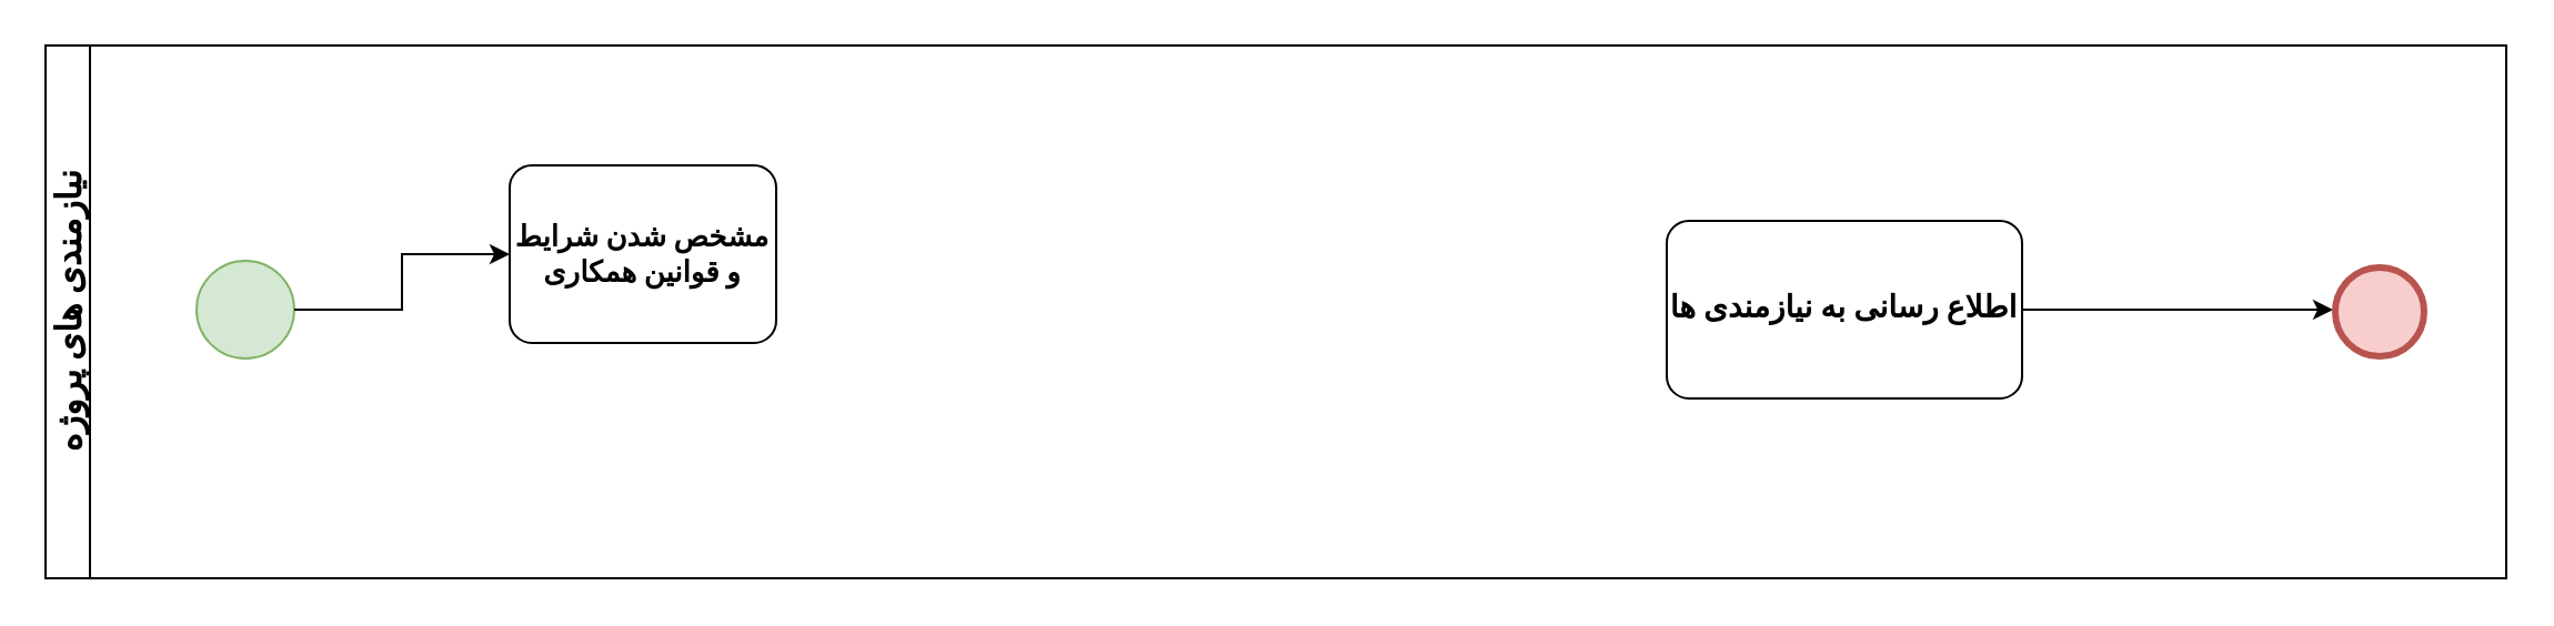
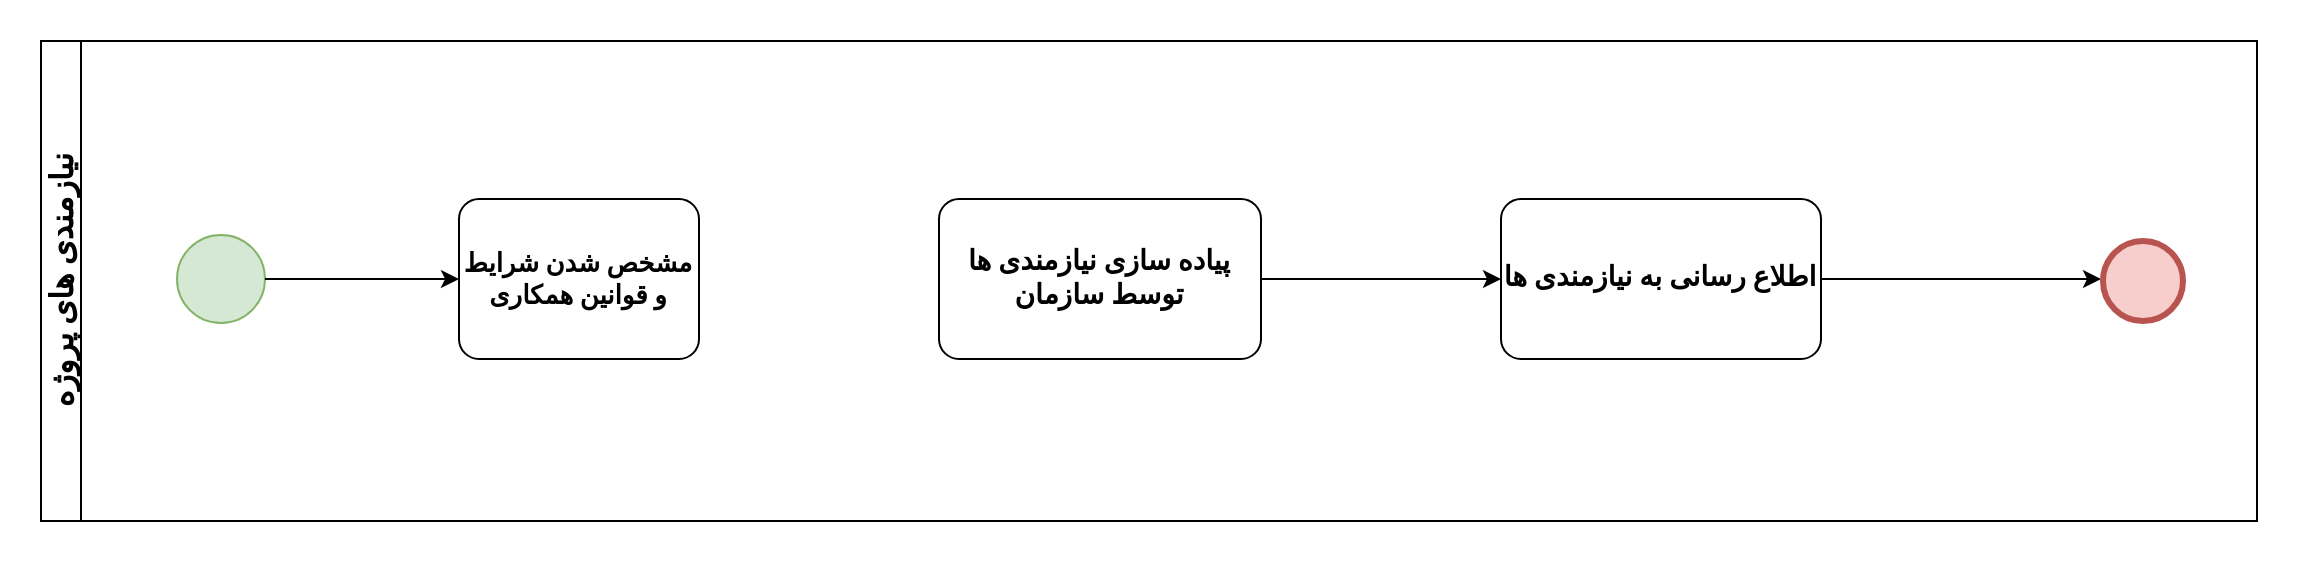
- <mxCell id="4" value="&lt;font style=&quot;font-size: 13px;&quot; face=&quot;Tahoma&quot;&gt;&lt;b&gt;مشخص شدن شرایط و قوانین همکاری&lt;/b&gt;&lt;/font&gt;&lt;span id=&quot;docs-internal-guid-c54ab22c-7fff-621e-ea9a-f7a90656187b&quot;&gt;&lt;/span&gt;&lt;span id=&quot;docs-internal-guid-c54ab22c-7fff-621e-ea9a-f7a90656187b&quot;&gt;&lt;/span&gt;" style="points=[[0.25,0,0],[0.5,0,0],[0.75,0,0],[1,0.25,0],[1,0.5,0],[1,0.75,0],[0.75,1,0],[0.5,1,0],[0.25,1,0],[0,0.75,0],[0,0.5,0],[0,0.25,0]];shape=mxgraph.bpmn.task;whiteSpace=wrap;rectStyle=rounded;size=10;html=1;container=1;expand=0;collapsible=0;taskMarker=abstract;" vertex="1" parent="1"><mxGeometry x="229" y="74" width="120" height="80" as="geometry" /></mxCell>
+ <mxCell id="4" value="&lt;font style=&quot;font-size: 13px;&quot; face=&quot;Tahoma&quot;&gt;&lt;b&gt;مشخص شدن شرایط و قوانین همکاری&lt;/b&gt;&lt;/font&gt;&lt;span id=&quot;docs-internal-guid-c54ab22c-7fff-621e-ea9a-f7a90656187b&quot;&gt;&lt;/span&gt;&lt;span id=&quot;docs-internal-guid-c54ab22c-7fff-621e-ea9a-f7a90656187b&quot;&gt;&lt;/span&gt;" style="points=[[0.25,0,0],[0.5,0,0],[0.75,0,0],[1,0.25,0],[1,0.5,0],[1,0.75,0],[0.75,1,0],[0.5,1,0],[0.25,1,0],[0,0.75,0],[0,0.5,0],[0,0.25,0]];shape=mxgraph.bpmn.task;whiteSpace=wrap;rectStyle=rounded;size=10;html=1;container=1;expand=0;collapsible=0;taskMarker=abstract;" vertex="1" parent="1"><mxGeometry x="229" y="99" width="120" height="80" as="geometry" /></mxCell>
+ <mxCell id="5" value="&lt;font style=&quot;font-size: 14px;&quot; face=&quot;Tahoma&quot;&gt;&lt;b&gt;پیاده سازی نیازمندی ها توسط سازمان&lt;/b&gt;&lt;/font&gt;&lt;span id=&quot;docs-internal-guid-b073a8cf-7fff-5089-b941-b33d490f5552&quot;&gt;&lt;/span&gt;" style="points=[[0.25,0,0],[0.5,0,0],[0.75,0,0],[1,0.25,0],[1,0.5,0],[1,0.75,0],[0.75,1,0],[0.5,1,0],[0.25,1,0],[0,0.75,0],[0,0.5,0],[0,0.25,0]];shape=mxgraph.bpmn.task;whiteSpace=wrap;rectStyle=rounded;size=10;html=1;container=1;expand=0;collapsible=0;taskMarker=abstract;" vertex="1" parent="1"><mxGeometry x="469" y="99" width="161" height="80" as="geometry" /></mxCell>
+ <mxCell id="9" style="edgeStyle=orthogonalEdgeStyle;rounded=0;orthogonalLoop=1;jettySize=auto;html=1;entryX=0;entryY=0.5;entryDx=0;entryDy=0;entryPerimeter=0;" edge="1" parent="1" source="5" target="7"><mxGeometry relative="1" as="geometry" /></mxCell>
